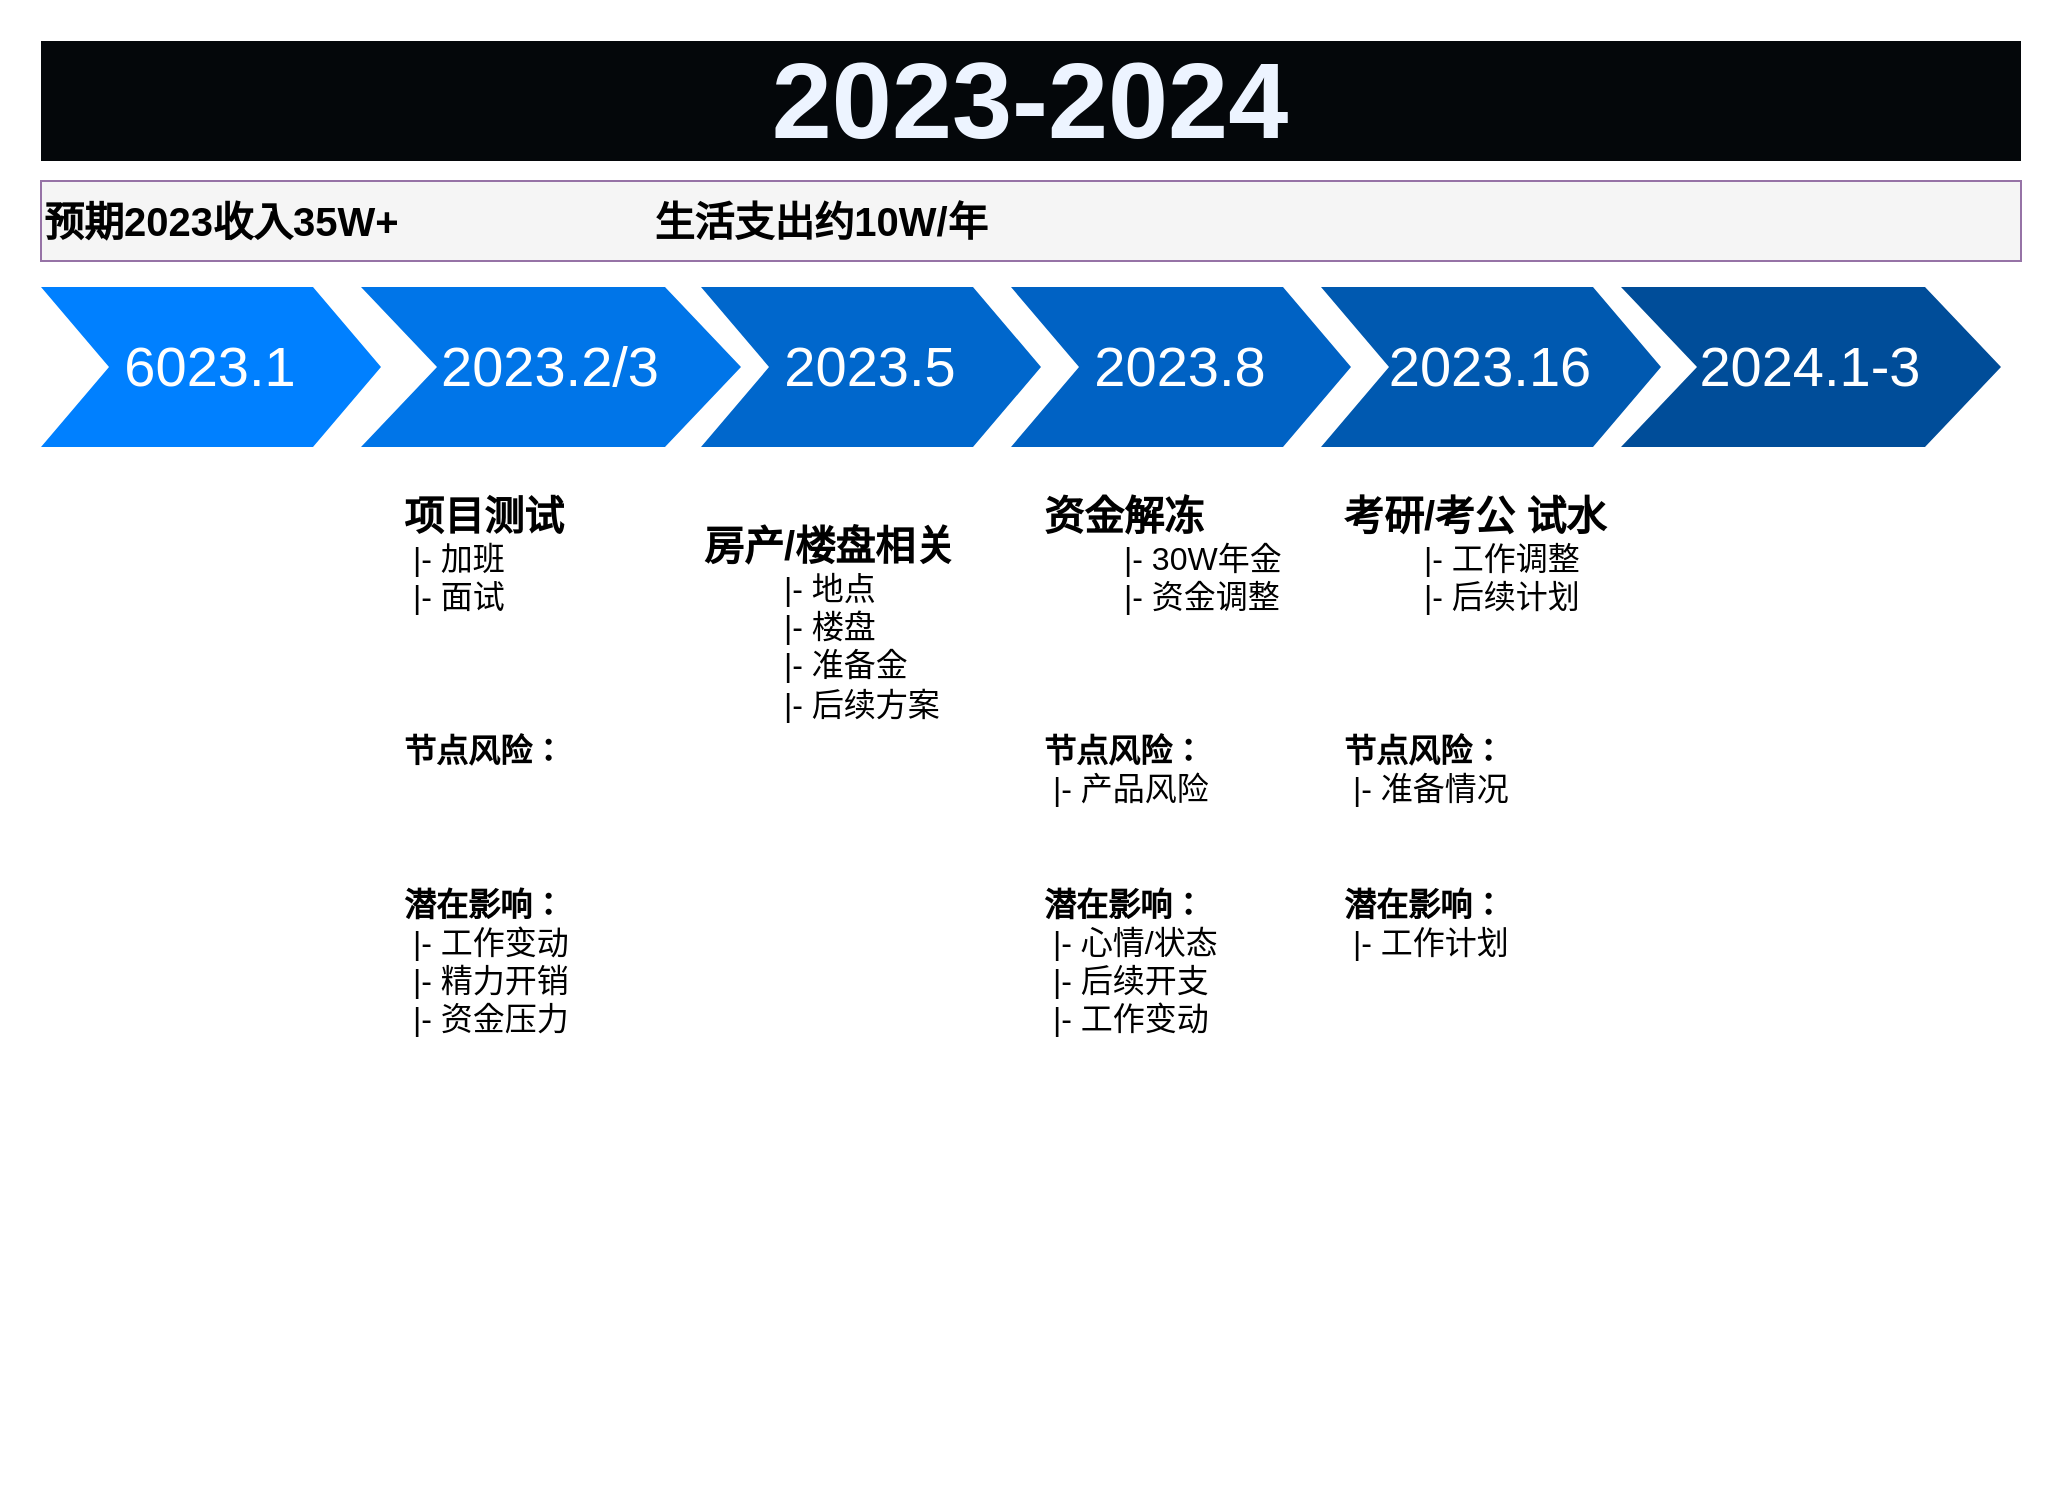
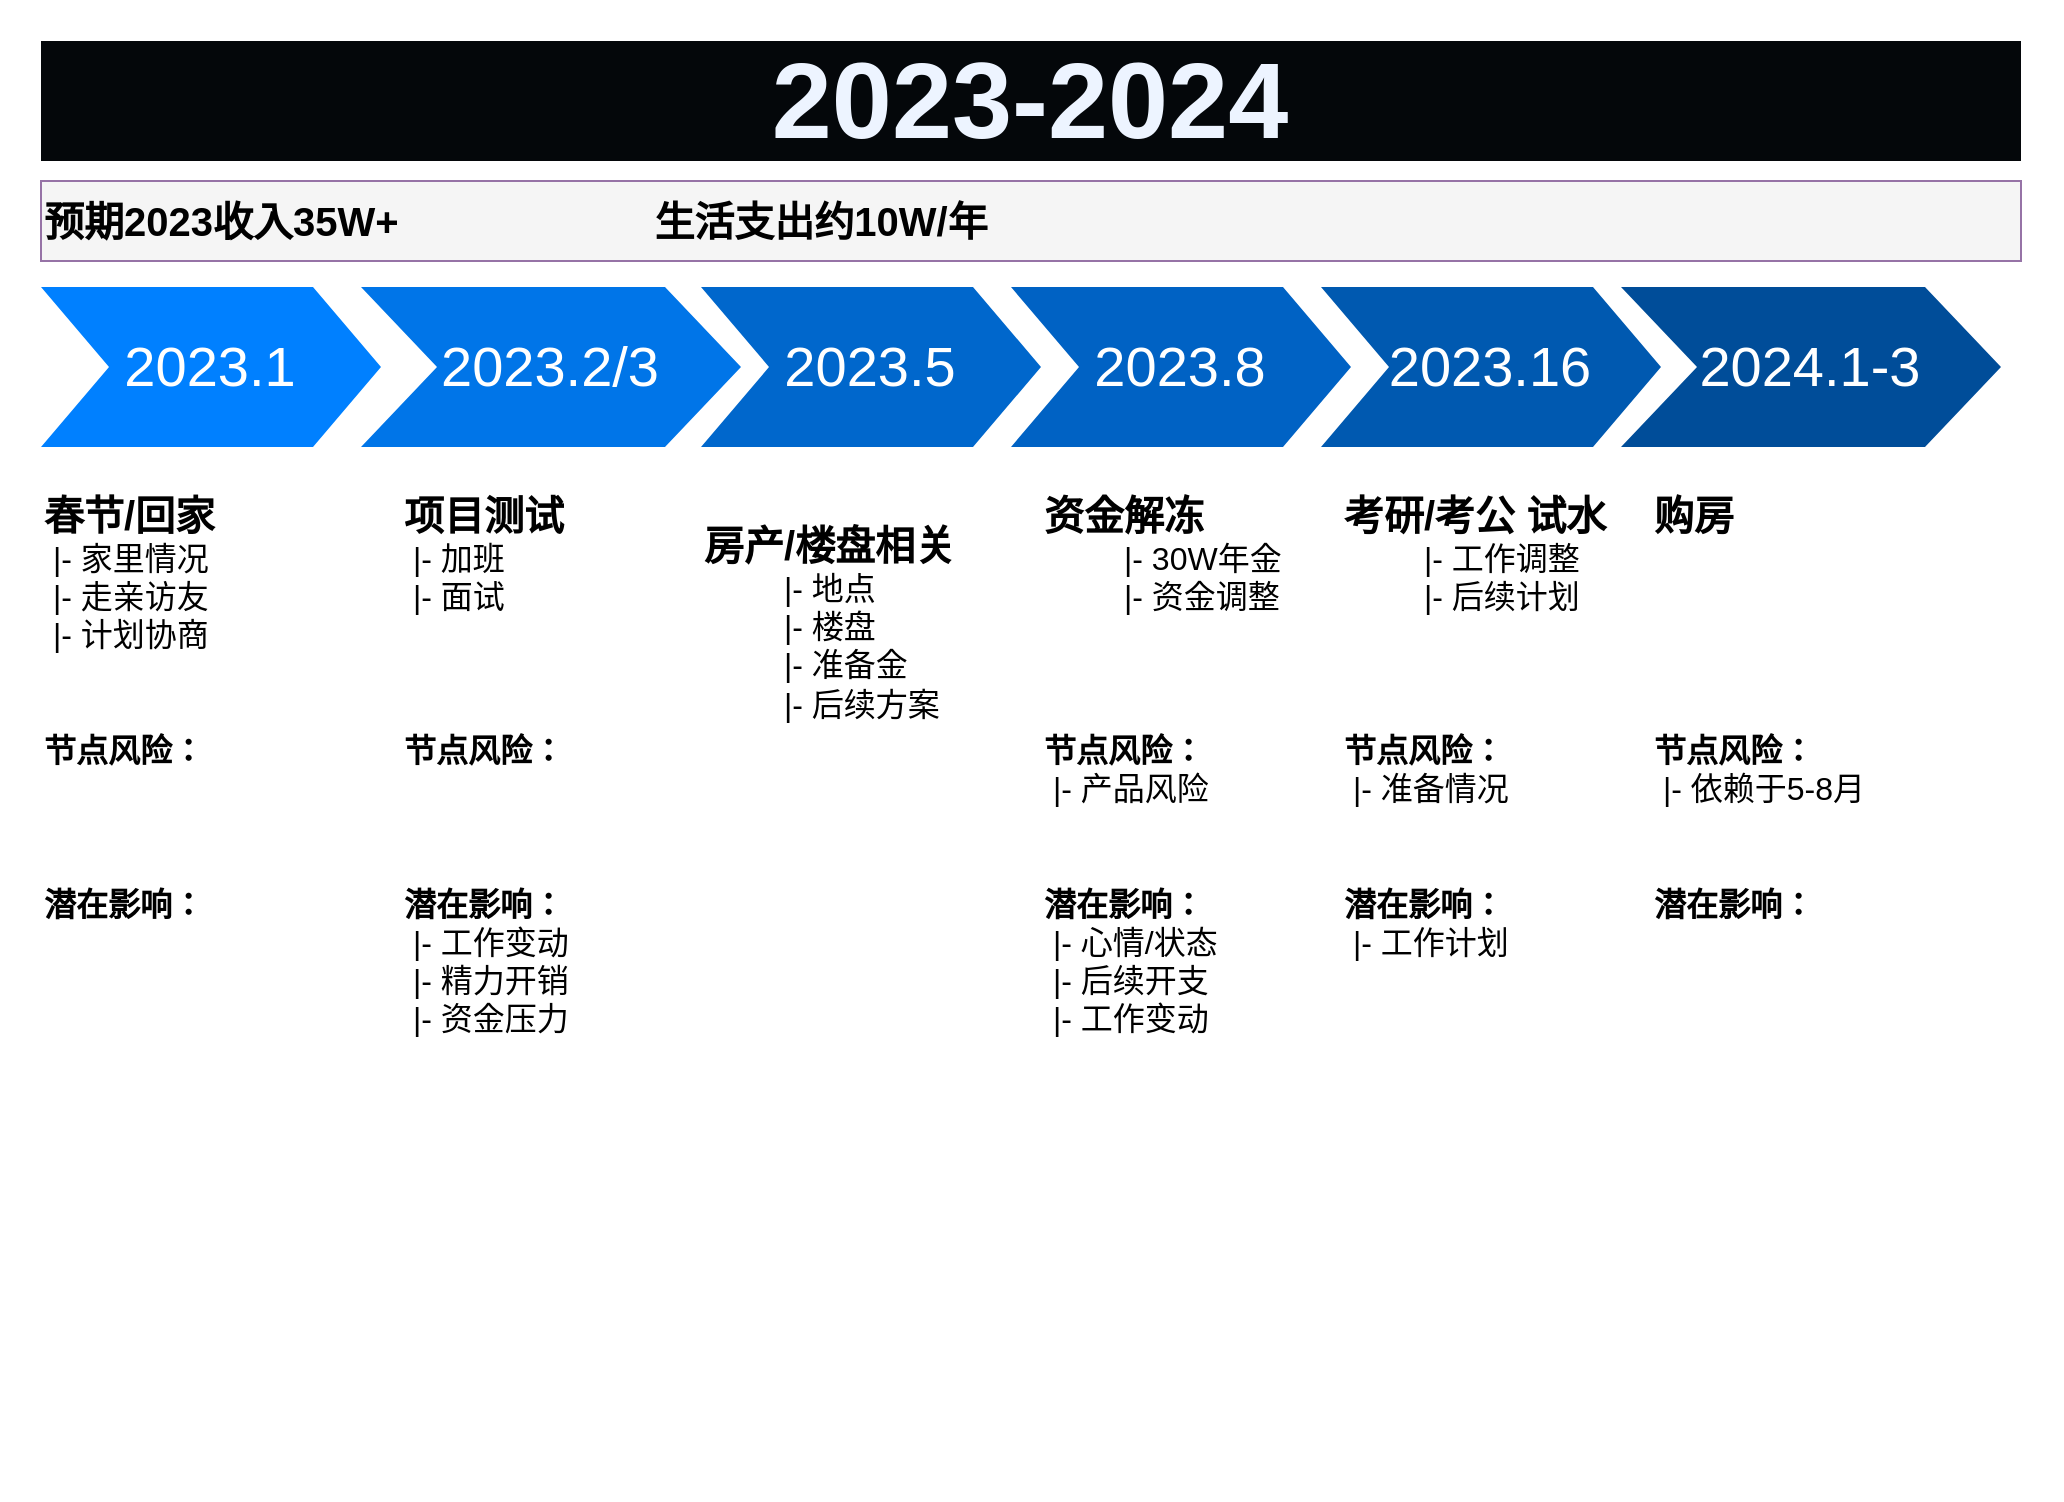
- <mxCell id="2" value="6023.1" style="shape=step;whiteSpace=wrap;html=1;fontSize=28;fillColor=#0080FF;fontColor=#FFFFFF;strokeColor=none;" parent="1" vertex="1"><mxGeometry x="20" y="143" width="170" height="80" as="geometry" /></mxCell>
+ <mxCell id="2" value="2023.1" style="shape=step;whiteSpace=wrap;html=1;fontSize=28;fillColor=#0080FF;fontColor=#FFFFFF;strokeColor=none;" parent="1" vertex="1"><mxGeometry x="20" y="143" width="170" height="80" as="geometry" /></mxCell>
+ <mxCell id="14" value="&lt;font style=&quot;font-weight: bold;&quot;&gt;&lt;span style=&quot;font-size: 20px;&quot;&gt;春节/回家&lt;br&gt;&lt;/span&gt;&lt;font style=&quot;font-size: 16px;&quot;&gt;&lt;span style=&quot;&quot;&gt; &lt;/span&gt;&lt;span style=&quot;font-weight: 400;&quot;&gt;&lt;span style=&quot;white-space: pre;&quot;&gt; &lt;/span&gt;|- 家里情况&lt;br&gt;&lt;/span&gt;&lt;span style=&quot;font-weight: 400;&quot;&gt;&lt;span style=&quot;white-space: pre;&quot;&gt; &lt;/span&gt;|- 走亲访友&lt;br&gt;&lt;span style=&quot;white-space: pre;&quot;&gt; &lt;/span&gt;|- 计划协商&lt;br&gt;&lt;/span&gt;&lt;br&gt;&lt;br&gt;节点风险：&lt;/font&gt;&lt;br&gt;&lt;/font&gt;&lt;font style=&quot;font-size: 16px;&quot;&gt;&lt;br&gt;&lt;br&gt;&lt;br&gt;&lt;b&gt;潜在影响：&lt;/b&gt;&lt;br&gt;&lt;/font&gt;" style="text;spacingTop=-5;fillColor=#ffffff;whiteSpace=wrap;html=1;align=left;fontSize=12;fontFamily=Helvetica;fillColor=none;strokeColor=none;" vertex="1" parent="1"><mxGeometry x="20" y="244" width="140" height="470" as="geometry" /></mxCell>
+ <mxCell id="12" value="&lt;font style=&quot;font-size: 16px;&quot;&gt;&lt;b style=&quot;font-size: 20px;&quot;&gt;购房&lt;br&gt;&lt;/b&gt;&lt;blockquote style=&quot;margin: 0px 0px 0px 40px; border: none; padding: 0px;&quot;&gt;&lt;br&gt;&lt;/blockquote&gt;&lt;blockquote style=&quot;margin: 0px 0px 0px 40px; border: none; padding: 0px;&quot;&gt;&lt;span style=&quot;font-size: 16px;&quot;&gt;&lt;br&gt;&lt;/span&gt;&lt;/blockquote&gt;&lt;font style=&quot;font-size: 16px;&quot;&gt;&lt;br&gt;&lt;br&gt;&lt;br&gt;&lt;b&gt;节点风险：&lt;/b&gt;&lt;br&gt;&lt;span style=&quot;&quot;&gt; &lt;/span&gt;&lt;span style=&quot;white-space: pre;&quot;&gt; &lt;/span&gt;|-&amp;nbsp;&lt;/font&gt;依赖于5-8月&lt;br&gt;&lt;br&gt;&lt;br&gt;&lt;b&gt;潜在影响：&lt;/b&gt;&lt;br&gt;&lt;/font&gt;" style="text;spacingTop=-5;fillColor=#ffffff;whiteSpace=wrap;html=1;align=left;fontSize=12;fontFamily=Helvetica;fillColor=none;strokeColor=none;" parent="1" vertex="1"><mxGeometry x="825" y="244" width="140" height="470" as="geometry" /></mxCell>
